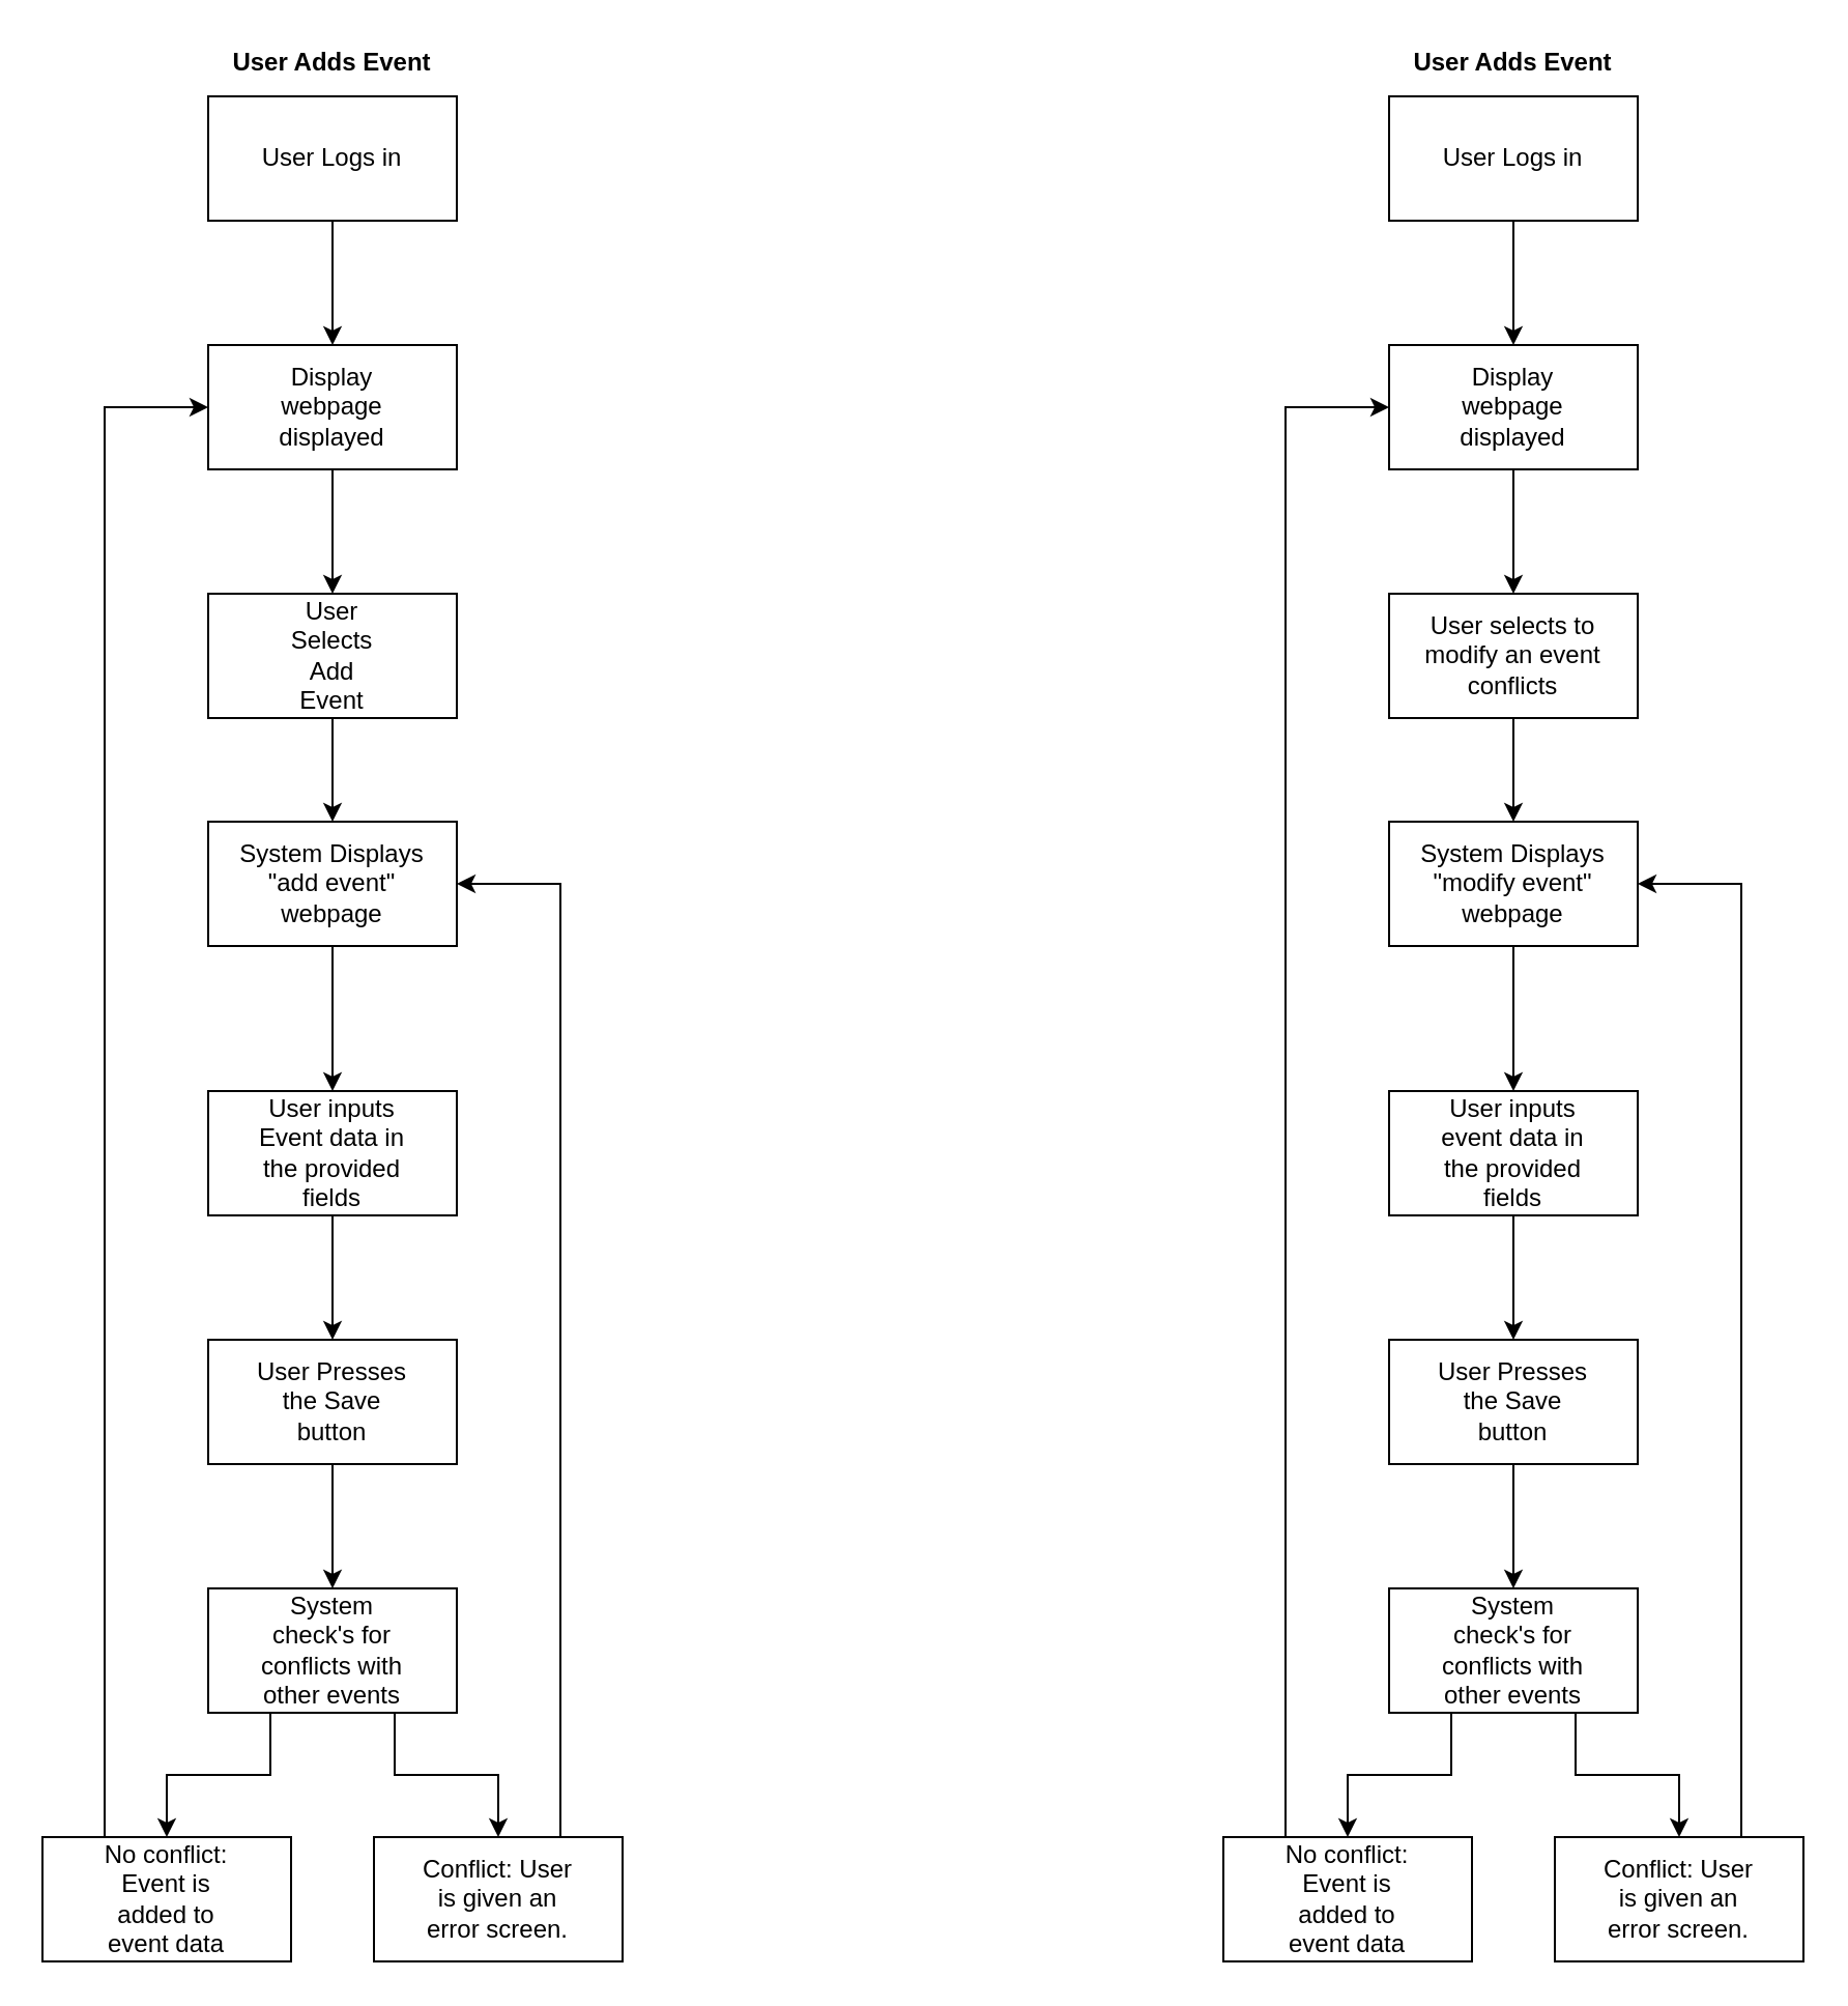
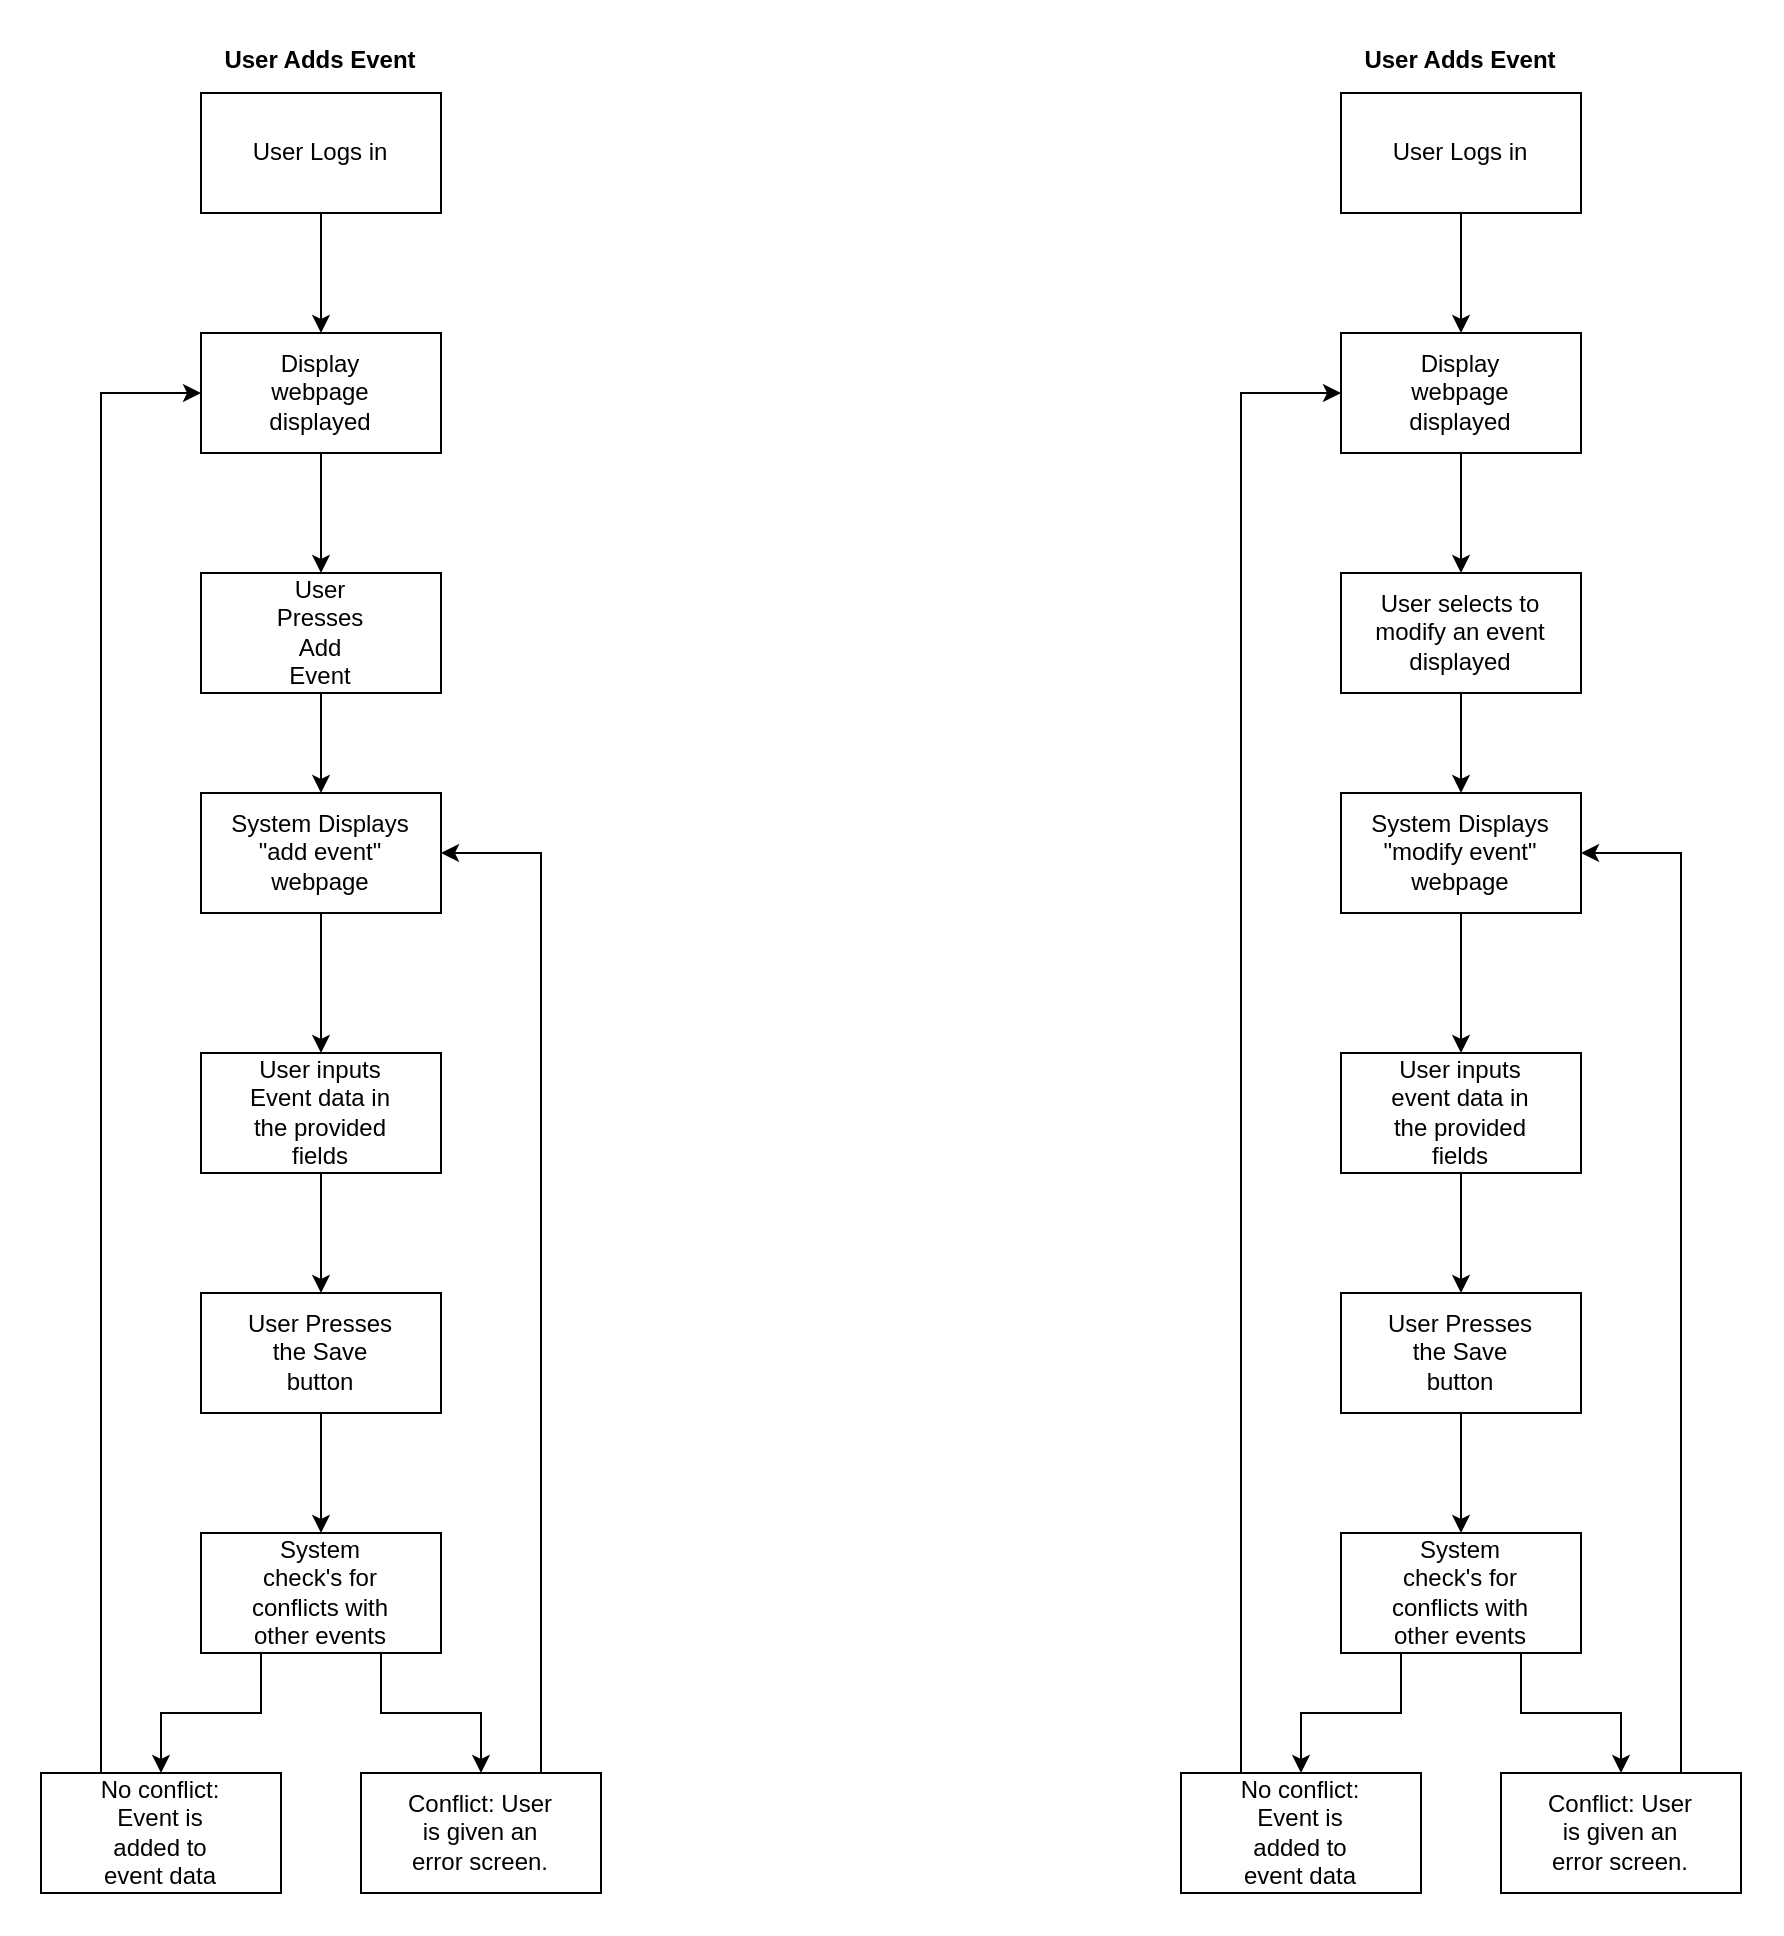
- <mxCell id="10" value="User Selects Add Event" style="text;html=1;strokeColor=none;fillColor=none;align=center;verticalAlign=middle;whiteSpace=wrap;rounded=0;" vertex="1" parent="1"><mxGeometry x="140" y="306" width="40" height="20" as="geometry" /></mxCell>
+ <mxCell id="10" value="User Presses Add Event" style="text;html=1;strokeColor=none;fillColor=none;align=center;verticalAlign=middle;whiteSpace=wrap;rounded=0;" vertex="1" parent="1"><mxGeometry x="140" y="306" width="40" height="20" as="geometry" /></mxCell>
- <mxCell id="39" value="User selects to modify an event conflicts" style="text;html=1;strokeColor=none;fillColor=none;align=center;verticalAlign=middle;whiteSpace=wrap;rounded=0;" vertex="1" parent="1"><mxGeometry x="680" y="306" width="100" height="20" as="geometry" /></mxCell>
+ <mxCell id="39" value="User selects to modify an event displayed" style="text;html=1;strokeColor=none;fillColor=none;align=center;verticalAlign=middle;whiteSpace=wrap;rounded=0;" vertex="1" parent="1"><mxGeometry x="680" y="306" width="100" height="20" as="geometry" /></mxCell>
